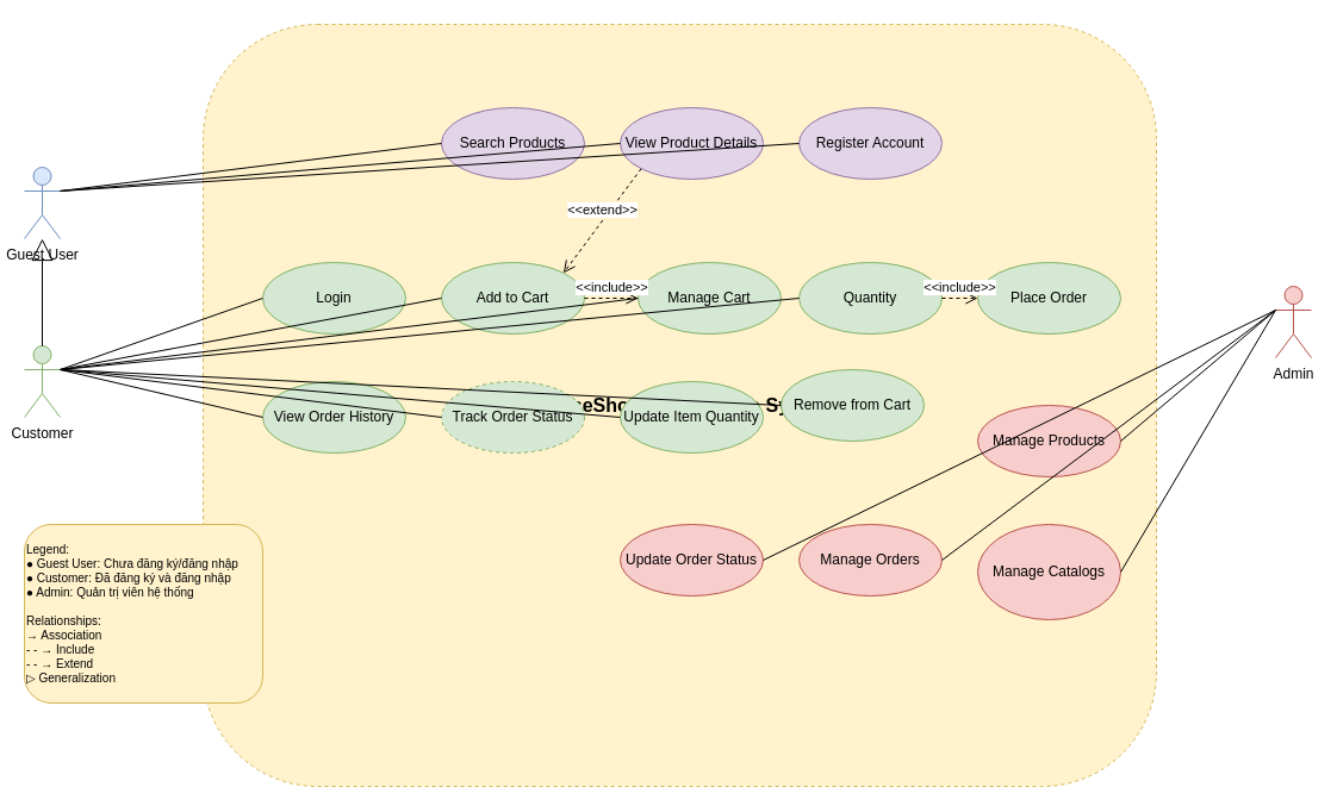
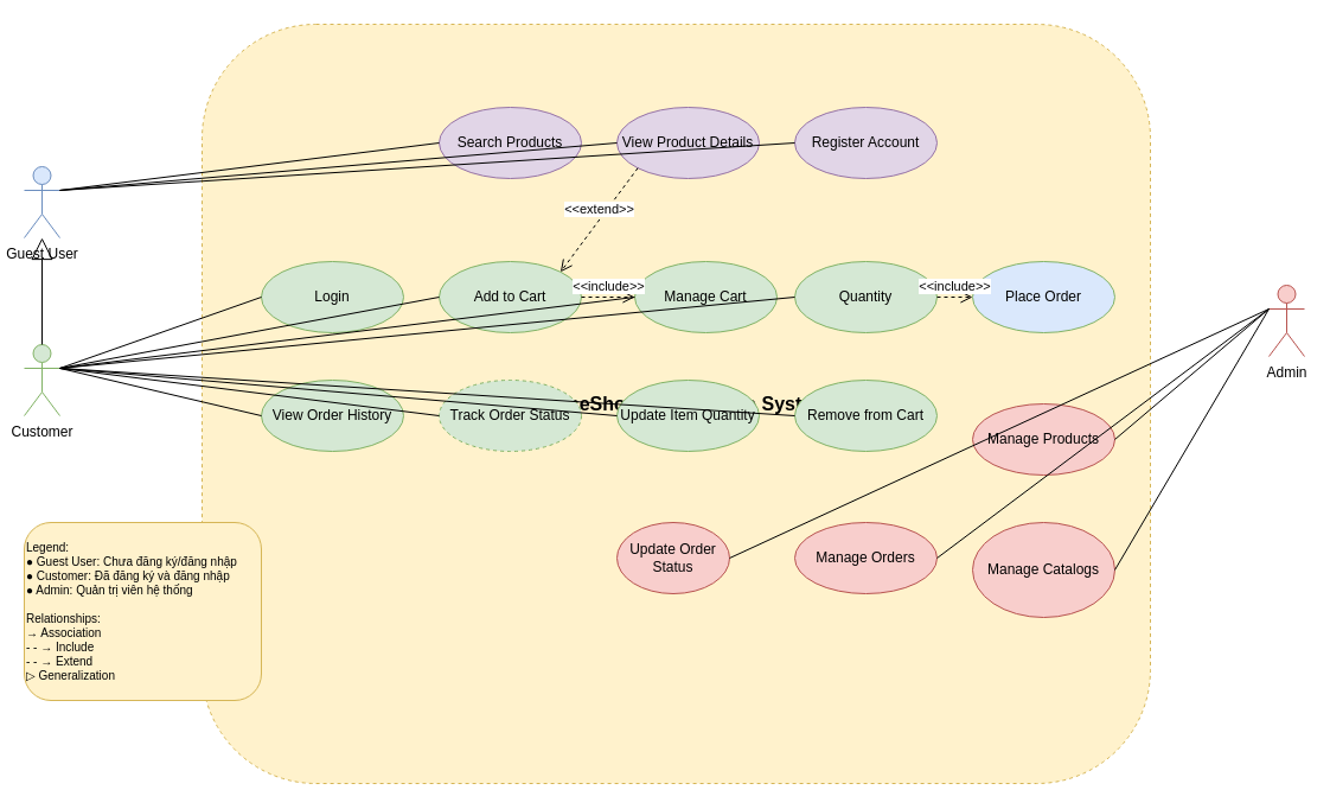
- <mxCell id="13" value="Place Order" style="ellipse;whiteSpace=wrap;html=1;fillColor=#d5e8d4;strokeColor=#82b366;" vertex="1" parent="1"><mxGeometry x="820" y="220" width="120" height="60" as="geometry" /></mxCell>
+ <mxCell id="13" value="Place Order" style="ellipse;whiteSpace=wrap;html=1;fillColor=#dae8fc;strokeColor=#82b366;" vertex="1" parent="1"><mxGeometry x="820" y="220" width="120" height="60" as="geometry" /></mxCell>
- <mxCell id="17" value="Remove from Cart" style="ellipse;whiteSpace=wrap;html=1;fillColor=#d5e8d4;strokeColor=#82b366;" vertex="1" parent="1"><mxGeometry x="655" y="310" width="120" height="60" as="geometry" /></mxCell>
+ <mxCell id="17" value="Remove from Cart" style="ellipse;whiteSpace=wrap;html=1;fillColor=#d5e8d4;strokeColor=#82b366;" vertex="1" parent="1"><mxGeometry x="670" y="320" width="120" height="60" as="geometry" /></mxCell>
- <mxCell id="21" value="Update Order Status" style="ellipse;whiteSpace=wrap;html=1;fillColor=#f8cecc;strokeColor=#b85450;" vertex="1" parent="1"><mxGeometry x="520" y="440" width="120" height="60" as="geometry" /></mxCell>
+ <mxCell id="21" value="Update Order Status" style="ellipse;whiteSpace=wrap;html=1;fillColor=#f8cecc;strokeColor=#b85450;" vertex="1" parent="1"><mxGeometry x="520" y="440" width="95" height="60" as="geometry" /></mxCell>
